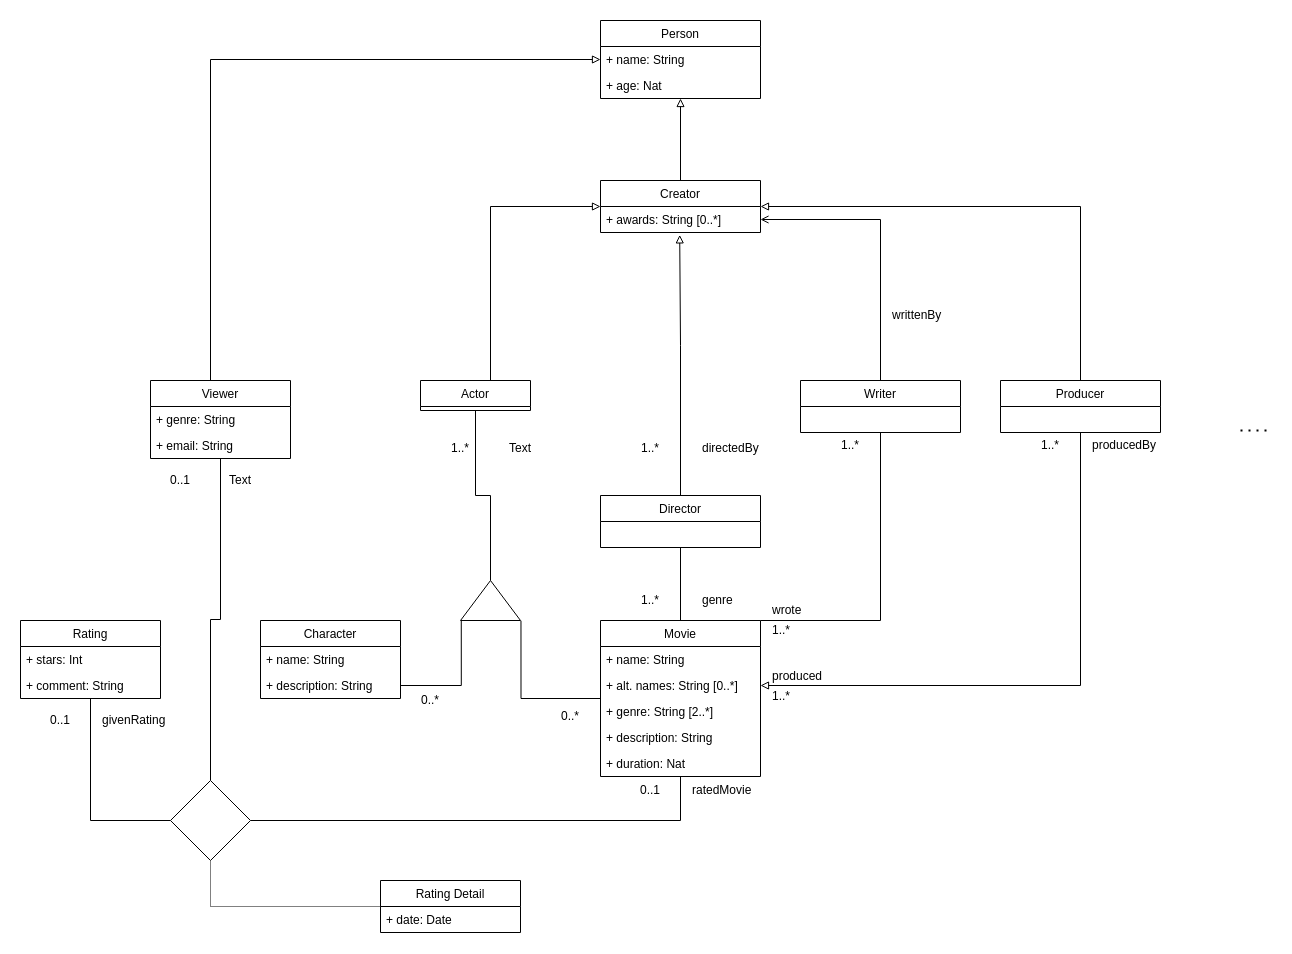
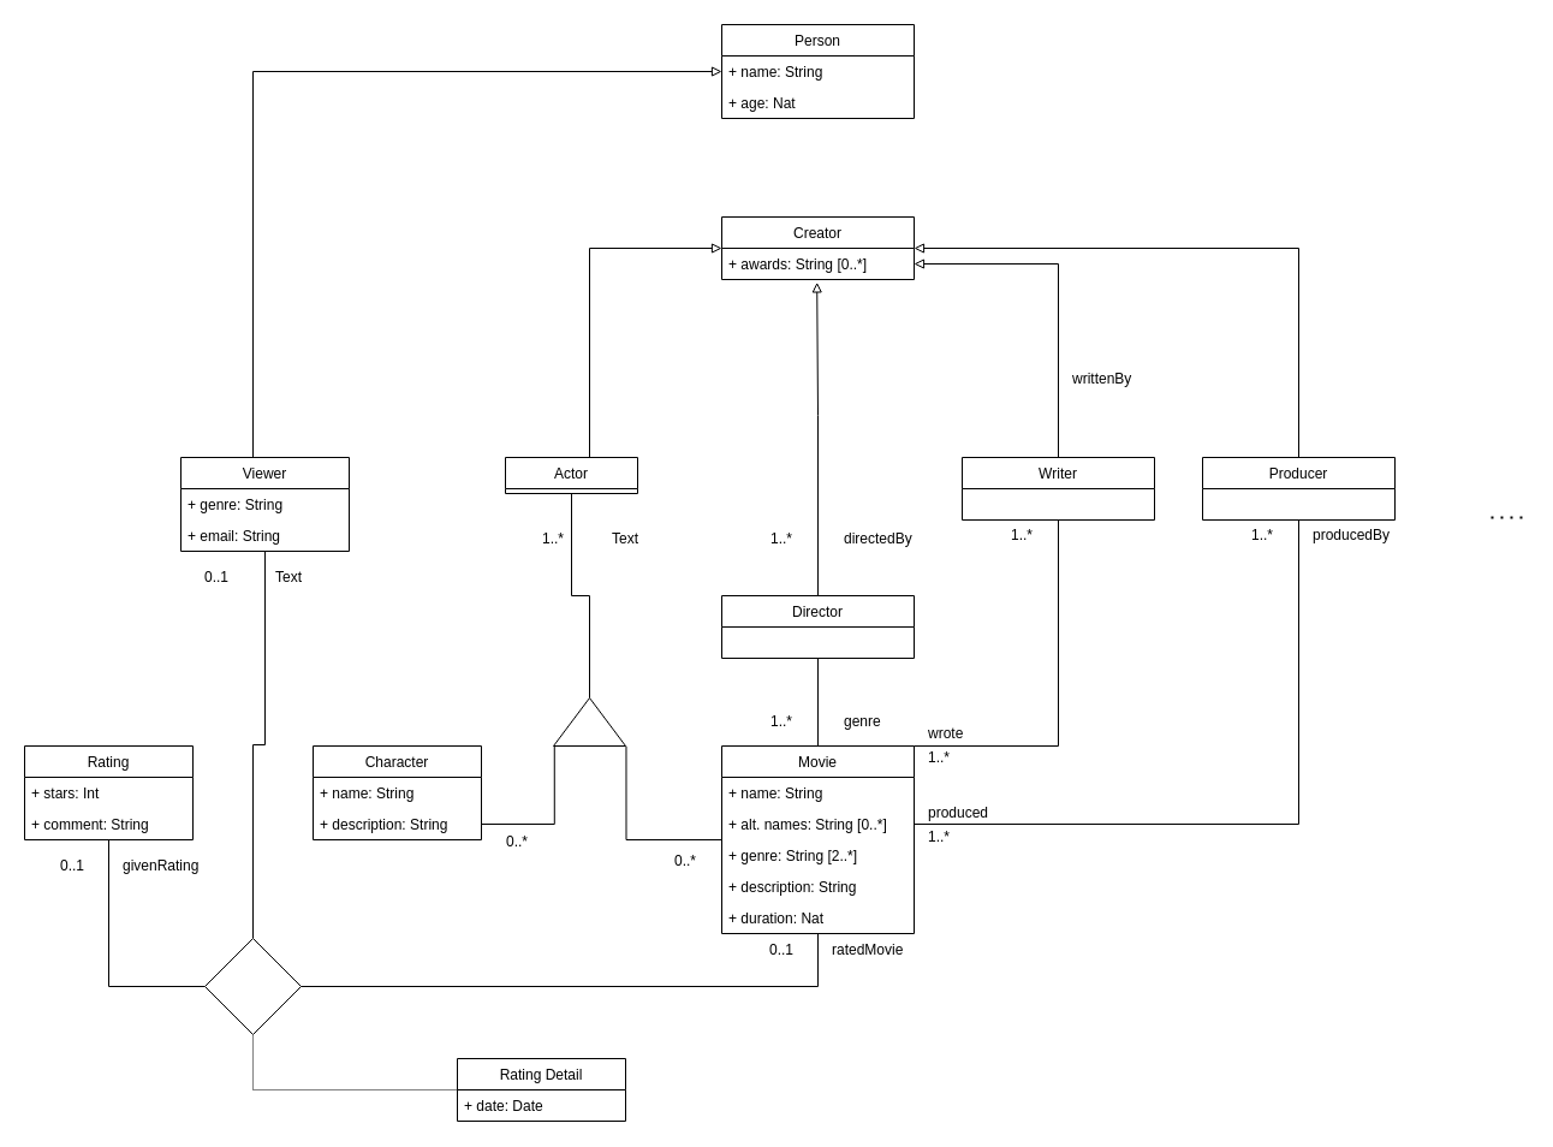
- <mxCell id="9" style="edgeStyle=orthogonalEdgeStyle;rounded=0;orthogonalLoop=1;jettySize=auto;html=1;endArrow=block;endFill=0;" edge="1" parent="1" source="10" target="30"><mxGeometry relative="1" as="geometry" /></mxCell>
- <mxCell id="16" style="edgeStyle=orthogonalEdgeStyle;rounded=0;orthogonalLoop=1;jettySize=auto;html=1;entryX=1;entryY=0.5;entryDx=0;entryDy=0;endArrow=open;endFill=0;" edge="1" parent="1" source="18" target="11"><mxGeometry relative="1" as="geometry" /></mxCell>
+ <mxCell id="16" style="edgeStyle=orthogonalEdgeStyle;rounded=0;orthogonalLoop=1;jettySize=auto;html=1;entryX=1;entryY=0.5;entryDx=0;entryDy=0;endArrow=block;endFill=0;" edge="1" parent="1" source="18" target="11"><mxGeometry relative="1" as="geometry" /></mxCell>
- <mxCell id="19" style="edgeStyle=orthogonalEdgeStyle;rounded=0;orthogonalLoop=1;jettySize=auto;html=1;entryX=1;entryY=0.5;entryDx=0;entryDy=0;endArrow=block;endFill=0;" edge="1" parent="1" source="21" target="5"><mxGeometry relative="1" as="geometry" /></mxCell>
+ <mxCell id="19" style="edgeStyle=orthogonalEdgeStyle;rounded=0;orthogonalLoop=1;jettySize=auto;html=1;entryX=1;entryY=0.5;entryDx=0;entryDy=0;endArrow=none;endFill=0;" edge="1" parent="1" source="21" target="5"><mxGeometry relative="1" as="geometry" /></mxCell>
